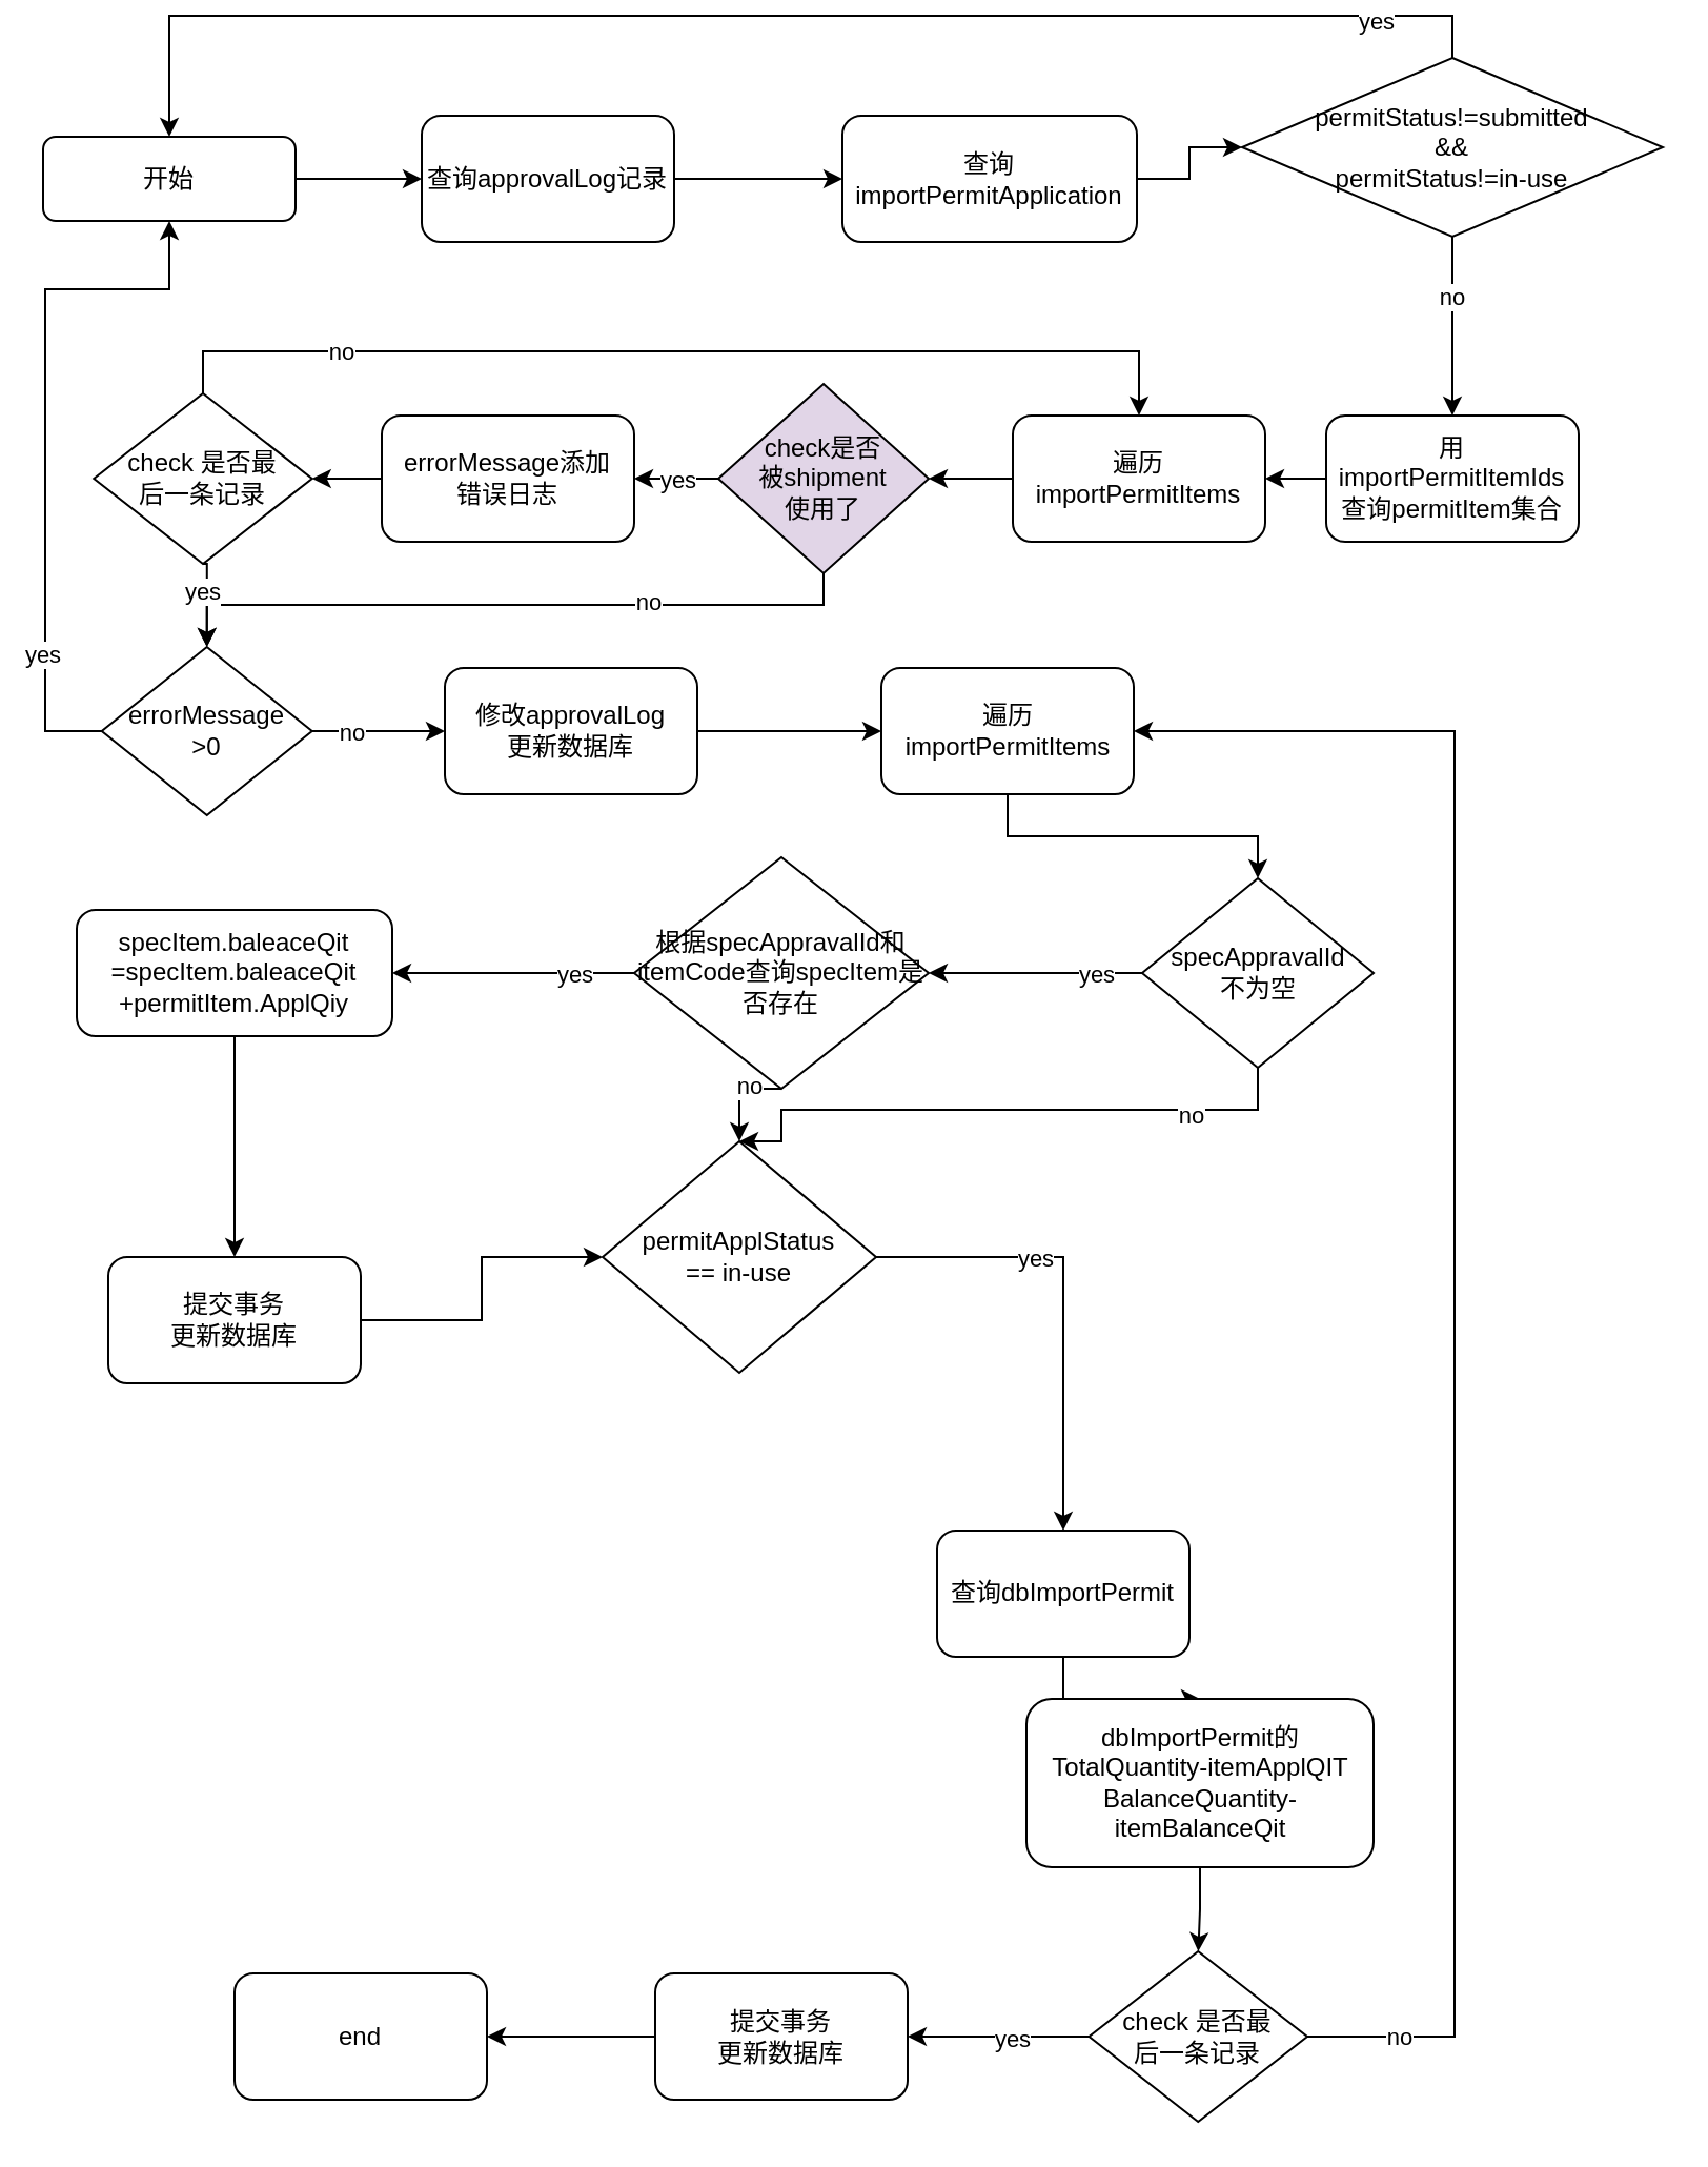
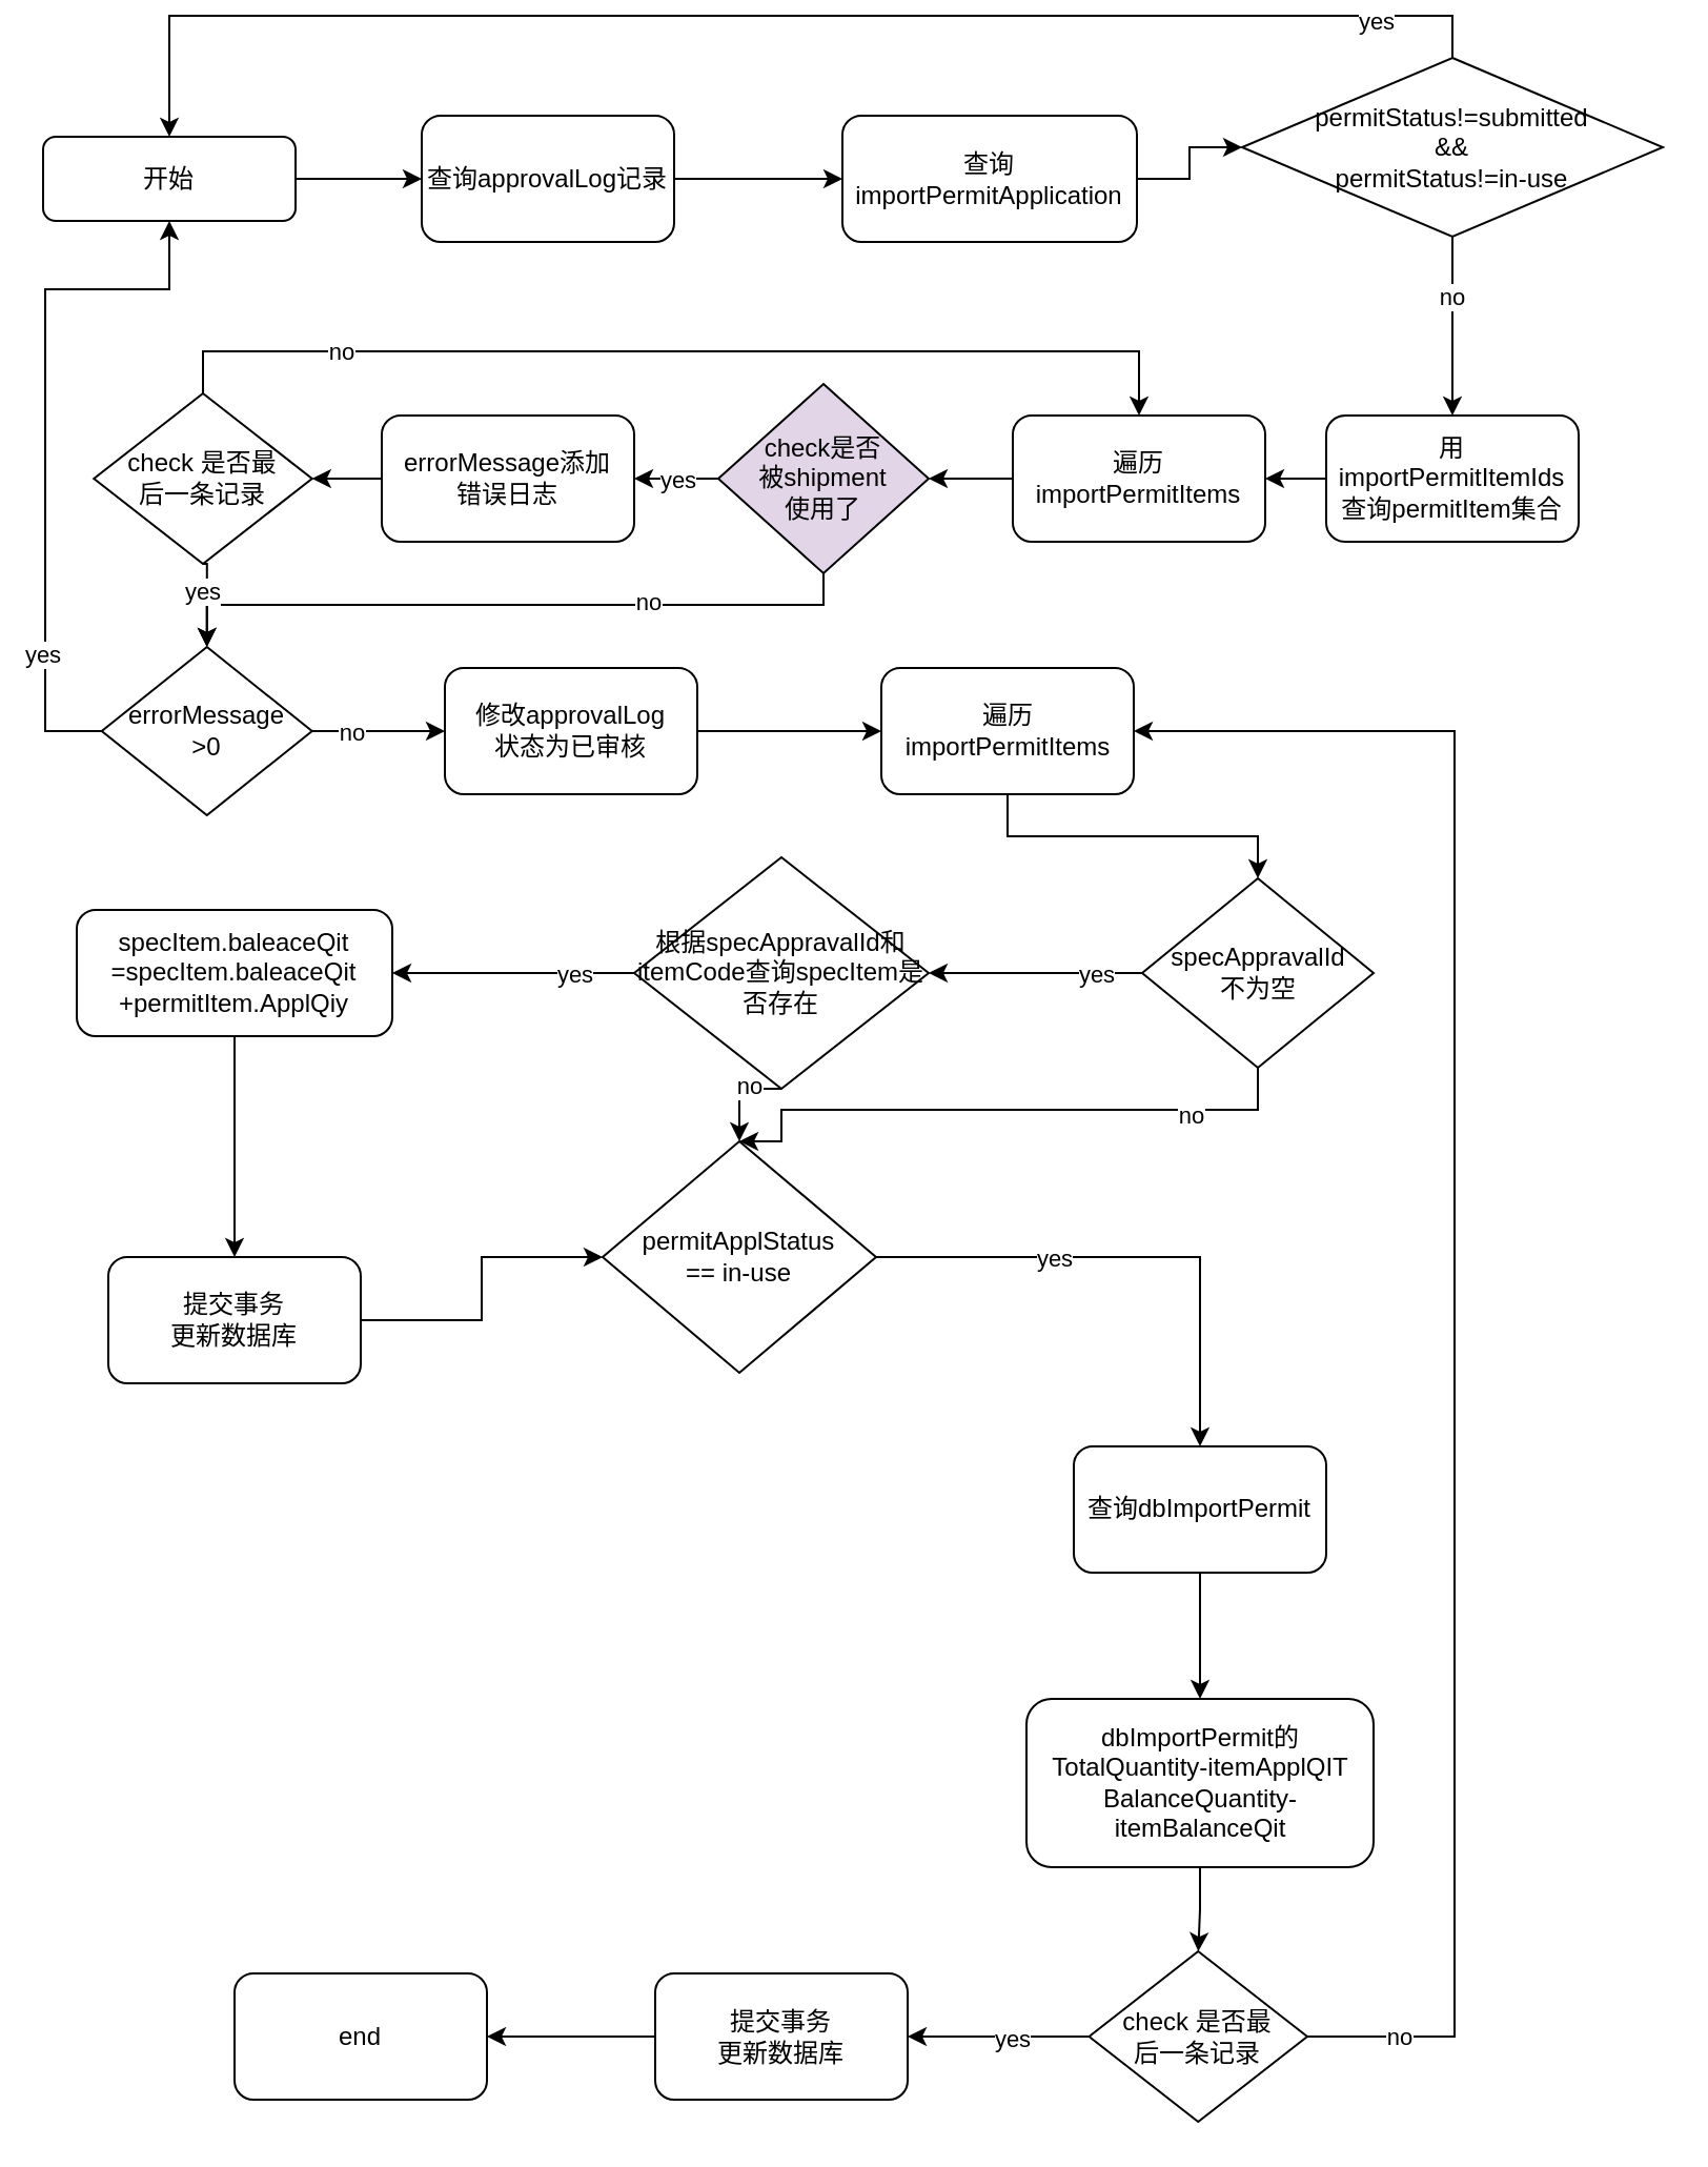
- <mxCell id="30" value="&lt;div&gt;修改approvalLog&lt;/div&gt;&lt;div&gt;更新数据库&lt;br&gt;&lt;/div&gt;" style="rounded=1;whiteSpace=wrap;html=1;" vertex="1" parent="1"><mxGeometry x="211" y="310" width="120" height="60" as="geometry" /></mxCell>
+ <mxCell id="30" value="&lt;div&gt;修改approvalLog&lt;/div&gt;&lt;div&gt;状态为已审核&lt;br&gt;&lt;/div&gt;" style="rounded=1;whiteSpace=wrap;html=1;" vertex="1" parent="1"><mxGeometry x="211" y="310" width="120" height="60" as="geometry" /></mxCell>
- <mxCell id="51" value="查询dbImportPermit" style="rounded=1;whiteSpace=wrap;html=1;" vertex="1" parent="1"><mxGeometry x="445" y="720" width="120" height="60" as="geometry" /></mxCell>
+ <mxCell id="51" value="查询dbImportPermit" style="rounded=1;whiteSpace=wrap;html=1;" vertex="1" parent="1"><mxGeometry x="510" y="680" width="120" height="60" as="geometry" /></mxCell>
